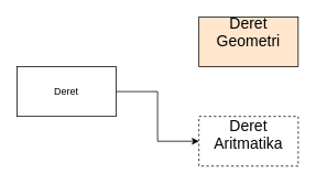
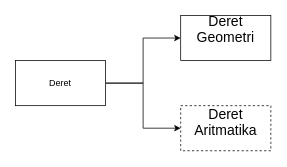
+ <mxCell id="3" value="" style="edgeStyle=orthogonalEdgeStyle;rounded=0;orthogonalLoop=1;jettySize=auto;html=1;" edge="1" parent="1" source="4" target="6"><mxGeometry relative="1" as="geometry" /></mxCell>
- <mxCell id="6" value="&lt;span id=&quot;docs-internal-guid-57937e5a-7fff-9e4d-c02d-dbb11120fc1c&quot;&gt;&lt;p dir=&quot;ltr&quot; style=&quot;line-height: 1.2 ; margin-top: 0pt ; margin-bottom: 0pt&quot;&gt;&lt;span style=&quot;font-size: 14pt ; font-family: &amp;#34;arial&amp;#34; ; background-color: transparent ; vertical-align: baseline&quot;&gt;Deret &lt;/span&gt;&lt;span style=&quot;font-size: 14pt ; font-family: &amp;#34;arial&amp;#34; ; background-color: transparent ; vertical-align: baseline&quot;&gt;Geometri&lt;/span&gt;&lt;/p&gt;&lt;div&gt;&lt;span style=&quot;font-size: 14pt ; font-family: &amp;#34;arial&amp;#34; ; background-color: transparent ; vertical-align: baseline&quot;&gt;&lt;br&gt;&lt;/span&gt;&lt;/div&gt;&lt;/span&gt;" style="whiteSpace=wrap;html=1;rounded=0;fillColor=#ffe6cc;" vertex="1" parent="1"><mxGeometry x="240" y="20" width="120" height="60" as="geometry" /></mxCell>
+ <mxCell id="6" value="&lt;span id=&quot;docs-internal-guid-57937e5a-7fff-9e4d-c02d-dbb11120fc1c&quot;&gt;&lt;p dir=&quot;ltr&quot; style=&quot;line-height: 1.2 ; margin-top: 0pt ; margin-bottom: 0pt&quot;&gt;&lt;span style=&quot;font-size: 14pt ; font-family: &amp;#34;arial&amp;#34; ; background-color: transparent ; vertical-align: baseline&quot;&gt;Deret &lt;/span&gt;&lt;span style=&quot;font-size: 14pt ; font-family: &amp;#34;arial&amp;#34; ; background-color: transparent ; vertical-align: baseline&quot;&gt;Geometri&lt;/span&gt;&lt;/p&gt;&lt;div&gt;&lt;span style=&quot;font-size: 14pt ; font-family: &amp;#34;arial&amp;#34; ; background-color: transparent ; vertical-align: baseline&quot;&gt;&lt;br&gt;&lt;/span&gt;&lt;/div&gt;&lt;/span&gt;" style="whiteSpace=wrap;html=1;rounded=0;" vertex="1" parent="1"><mxGeometry x="240" y="20" width="120" height="60" as="geometry" /></mxCell>
